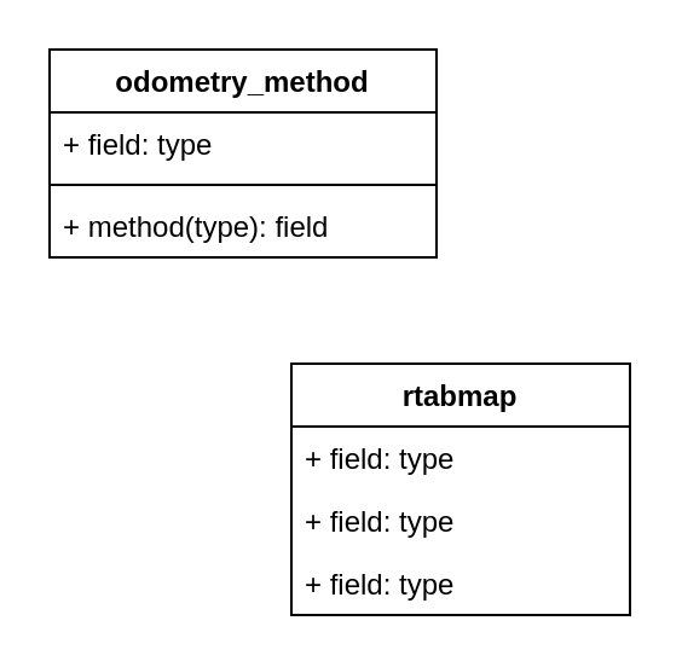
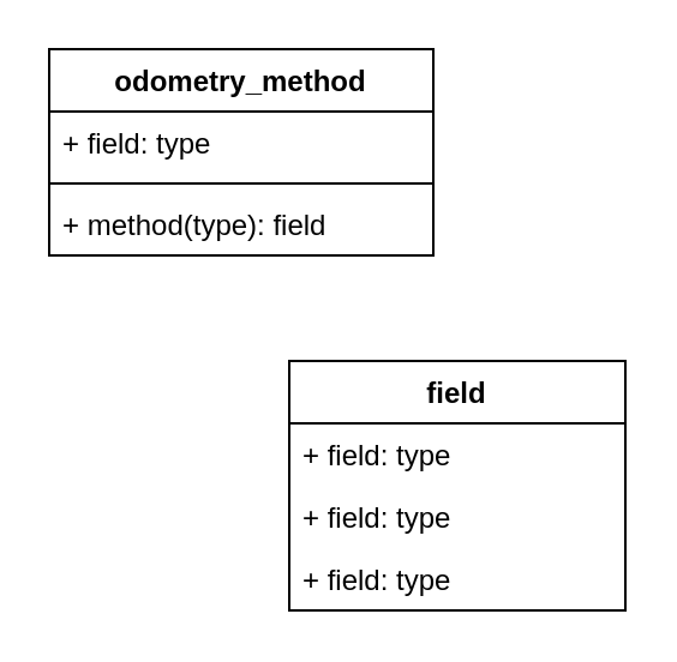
- <mxCell id="6" value="rtabmap" style="swimlane;fontStyle=1;childLayout=stackLayout;horizontal=1;startSize=26;fillColor=none;horizontalStack=0;resizeParent=1;resizeParentMax=0;resizeLast=0;collapsible=1;marginBottom=0;" vertex="1" parent="1"><mxGeometry x="120" y="150" width="140" height="104" as="geometry" /></mxCell>
+ <mxCell id="6" value="field" style="swimlane;fontStyle=1;childLayout=stackLayout;horizontal=1;startSize=26;fillColor=none;horizontalStack=0;resizeParent=1;resizeParentMax=0;resizeLast=0;collapsible=1;marginBottom=0;" vertex="1" parent="1"><mxGeometry x="120" y="150" width="140" height="104" as="geometry" /></mxCell>
